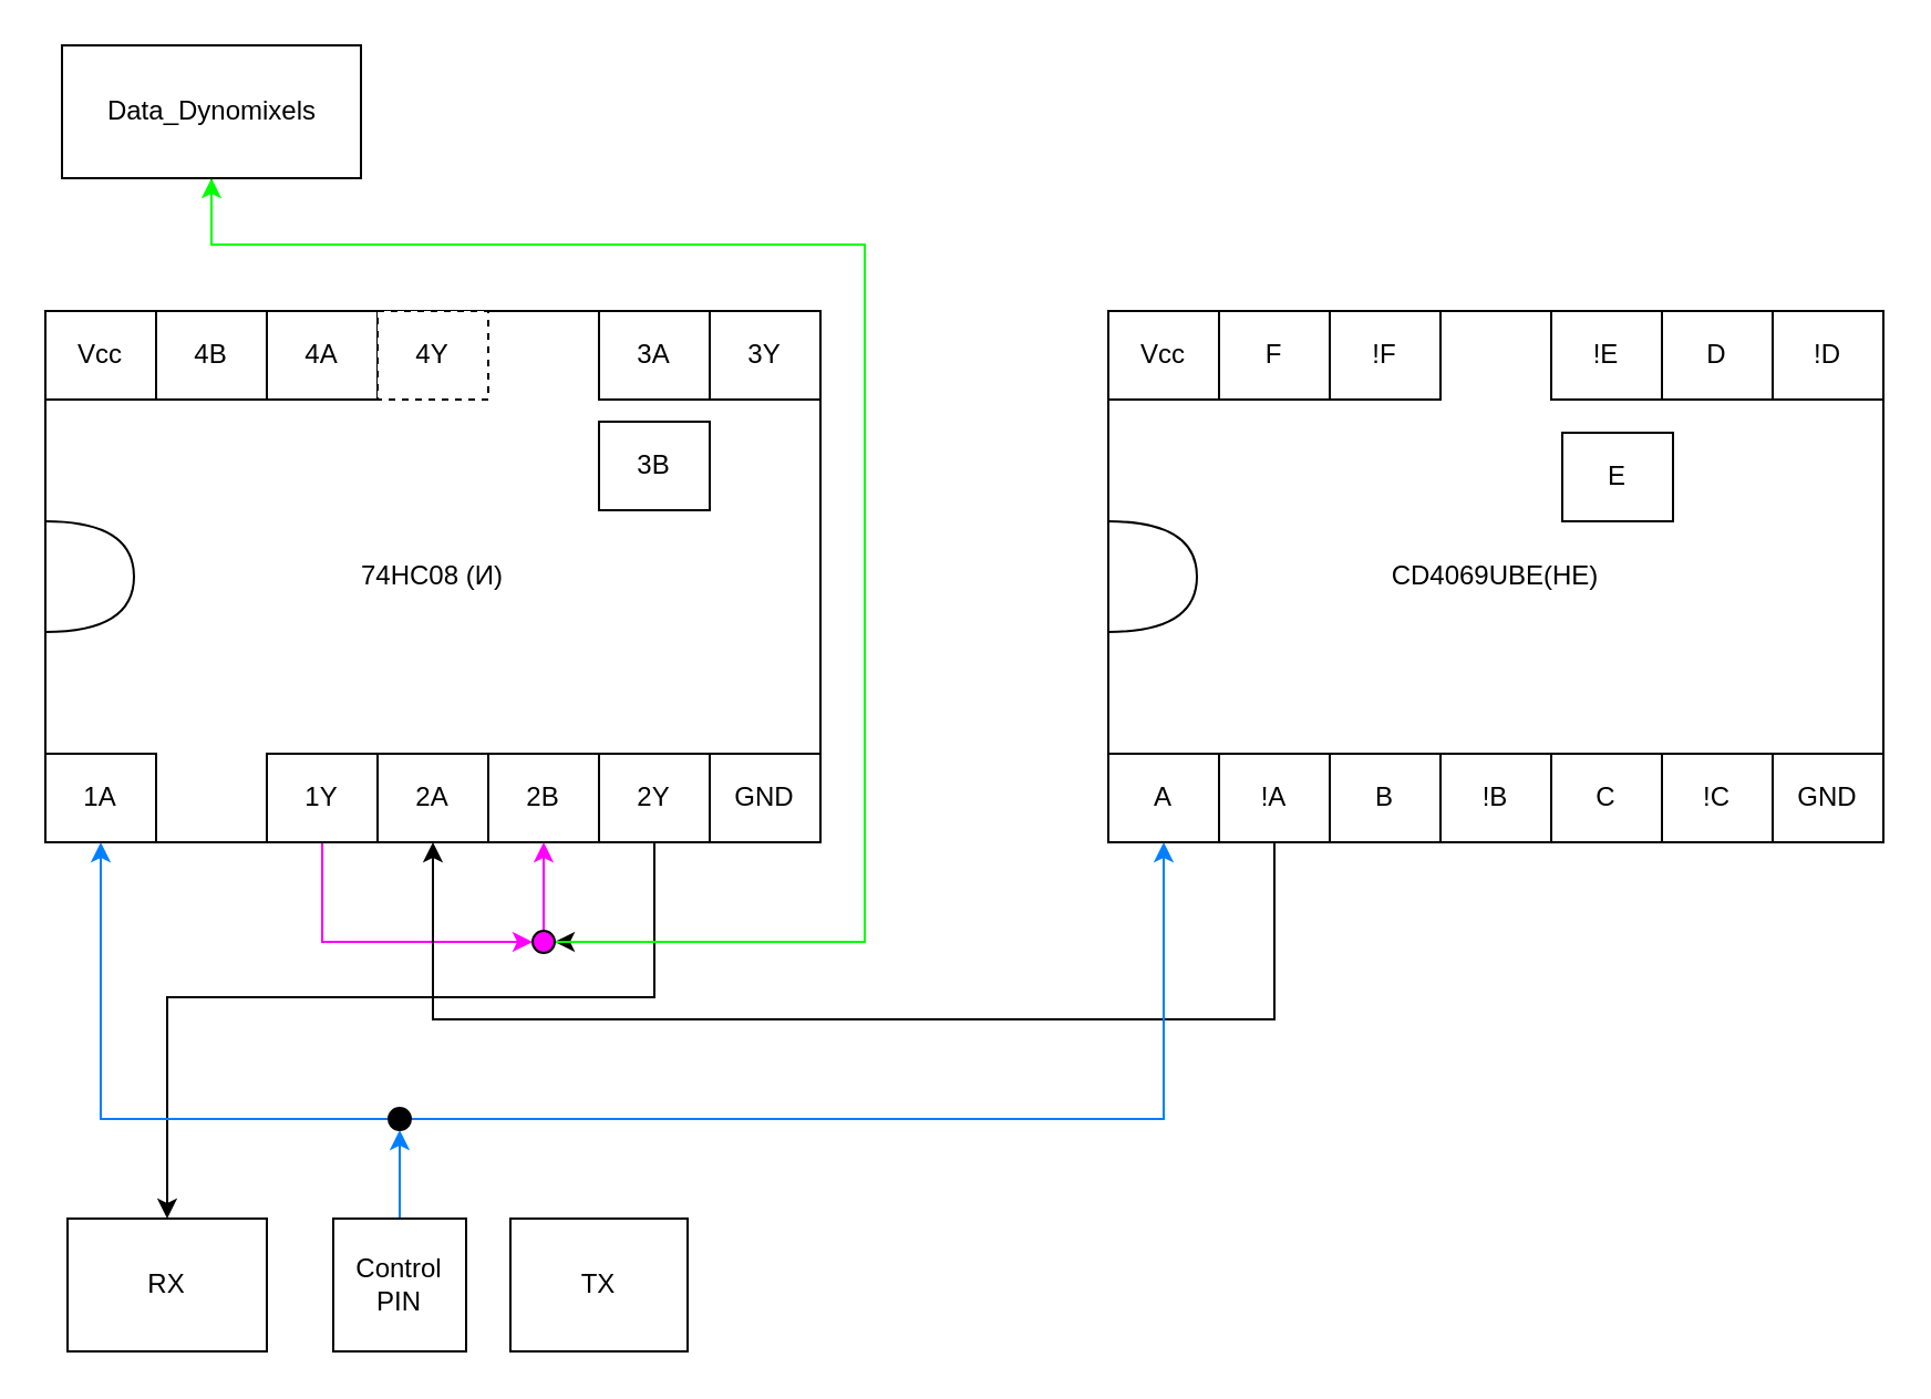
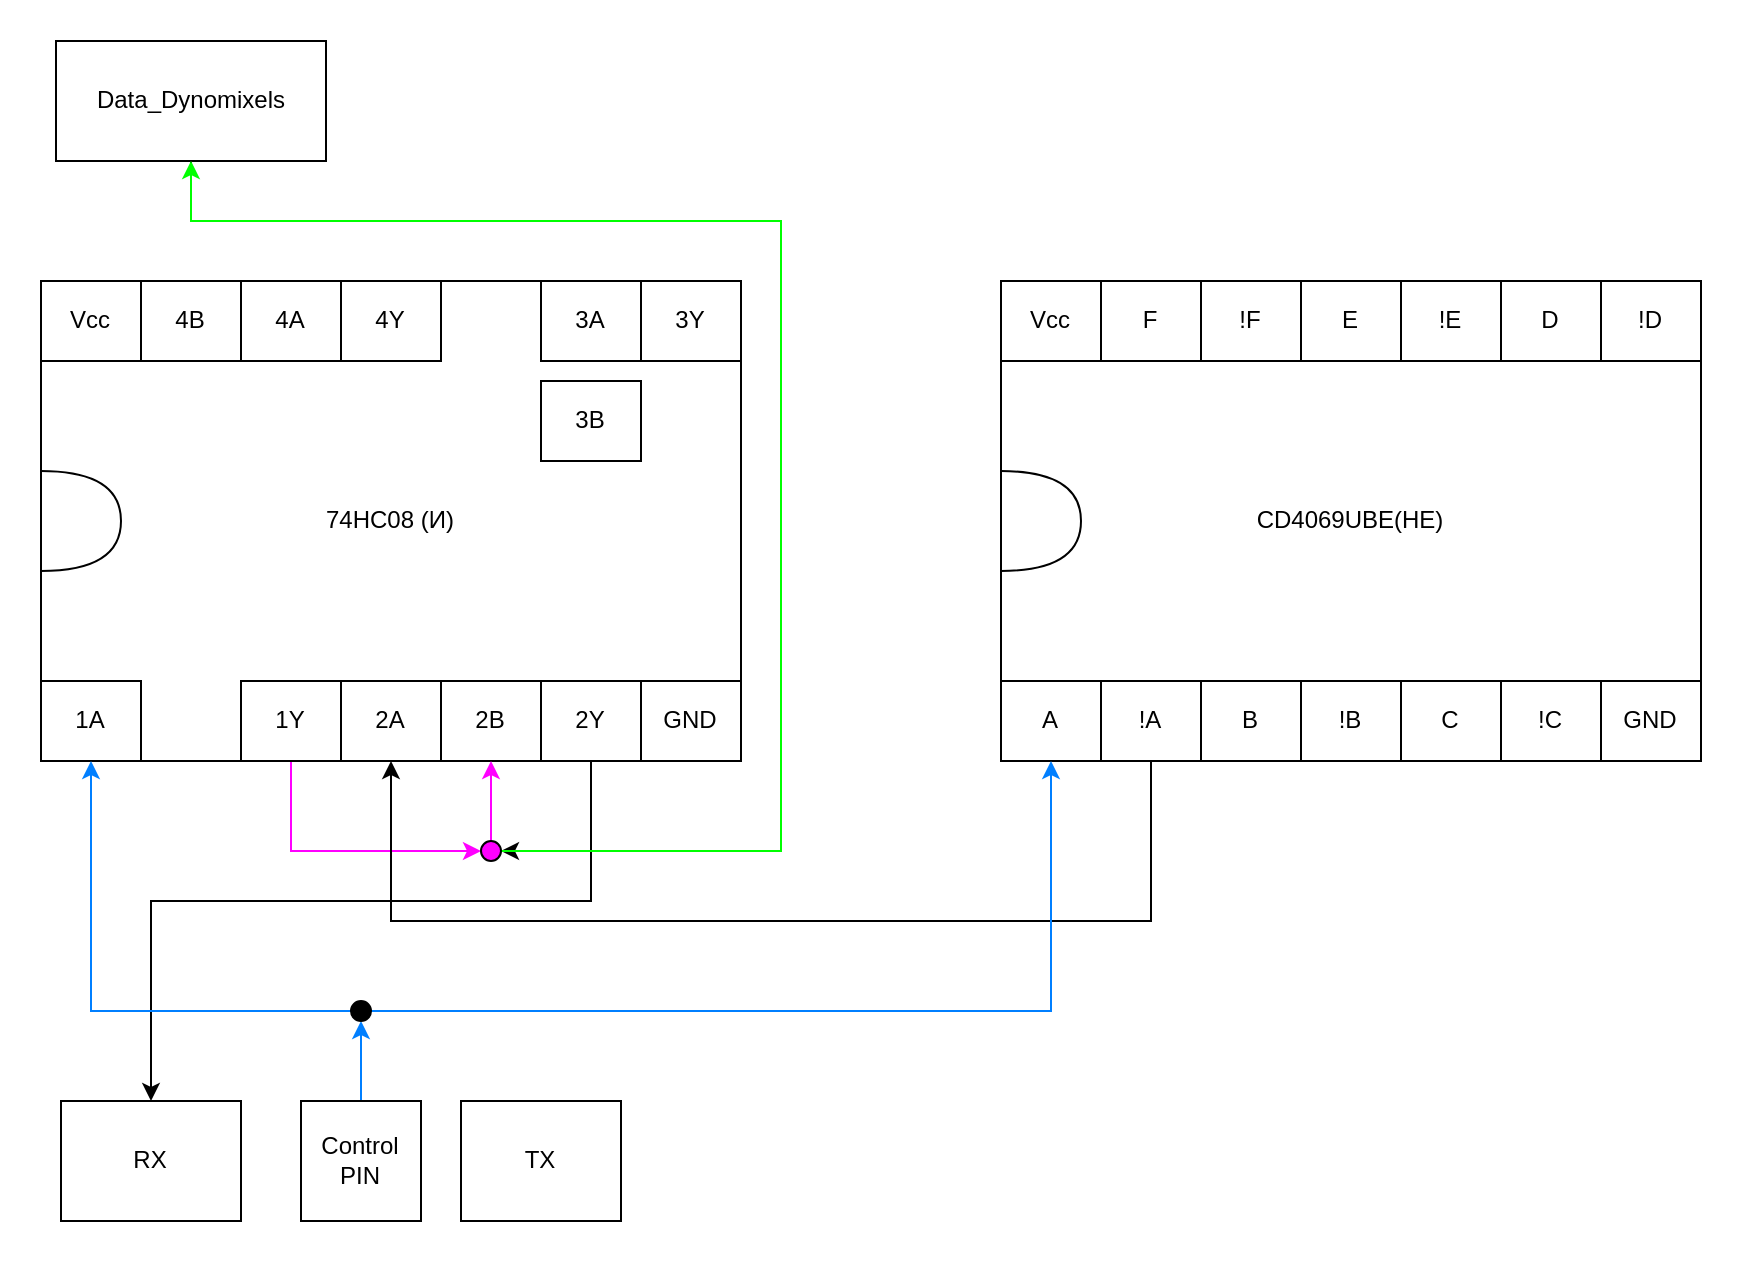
- <mxCell id="13" value="4Y" style="rounded=0;whiteSpace=wrap;html=1;dashed=1;" parent="1" vertex="1"><mxGeometry x="170" y="140" width="50" height="40" as="geometry" /></mxCell>
+ <mxCell id="13" value="4Y" style="rounded=0;whiteSpace=wrap;html=1;" parent="1" vertex="1"><mxGeometry x="170" y="140" width="50" height="40" as="geometry" /></mxCell>
- <mxCell id="36" value="E" style="rounded=0;whiteSpace=wrap;html=1;" parent="1" vertex="1"><mxGeometry x="705" y="195" width="50" height="40" as="geometry" /></mxCell>
+ <mxCell id="36" value="E" style="rounded=0;whiteSpace=wrap;html=1;" parent="1" vertex="1"><mxGeometry x="650" y="140" width="50" height="40" as="geometry" /></mxCell>
